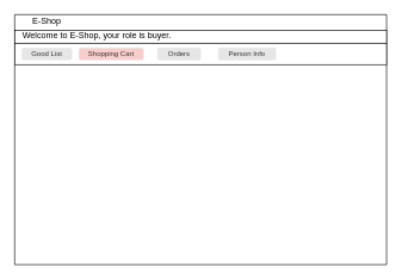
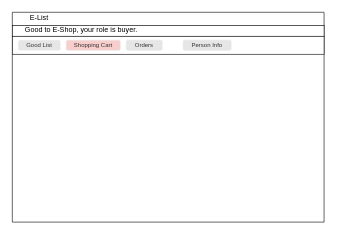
- <mxCell id="6" value="E-Shop" style="text;html=1;strokeColor=none;fillColor=none;align=center;verticalAlign=middle;whiteSpace=wrap;rounded=0;" vertex="1" parent="2"><mxGeometry x="20" width="50" height="20" as="geometry" /></mxCell>
+ <mxCell id="6" value="E-List" style="text;html=1;strokeColor=none;fillColor=none;align=center;verticalAlign=middle;whiteSpace=wrap;rounded=0;" vertex="1" parent="2"><mxGeometry x="20" width="50" height="20" as="geometry" /></mxCell>
- <mxCell id="8" value="Welcome to E-Shop, your role is buyer." style="text;html=1;strokeColor=none;fillColor=none;align=center;verticalAlign=middle;whiteSpace=wrap;rounded=0;" vertex="1" parent="2"><mxGeometry x="10" y="20" width="210" height="20" as="geometry" /></mxCell>
+ <mxCell id="8" value="Good to E-Shop, your role is buyer." style="text;html=1;strokeColor=none;fillColor=none;align=center;verticalAlign=middle;whiteSpace=wrap;rounded=0;" vertex="1" parent="2"><mxGeometry x="10" y="20" width="210" height="20" as="geometry" /></mxCell>
- <mxCell id="12" value="Orders" style="rounded=1;html=1;shadow=0;dashed=0;whiteSpace=wrap;fontSize=10;fillColor=#E6E6E6;align=center;strokeColor=#E6E6E6;fontColor=#333333;" vertex="1" parent="2"><mxGeometry x="200" y="46.56" width="60" height="16.88" as="geometry" /></mxCell>
+ <mxCell id="12" value="Orders" style="rounded=1;html=1;shadow=0;dashed=0;whiteSpace=wrap;fontSize=10;fillColor=#E6E6E6;align=center;strokeColor=#E6E6E6;fontColor=#333333;" vertex="1" parent="2"><mxGeometry x="190" y="46.56" width="60" height="16.88" as="geometry" /></mxCell>
